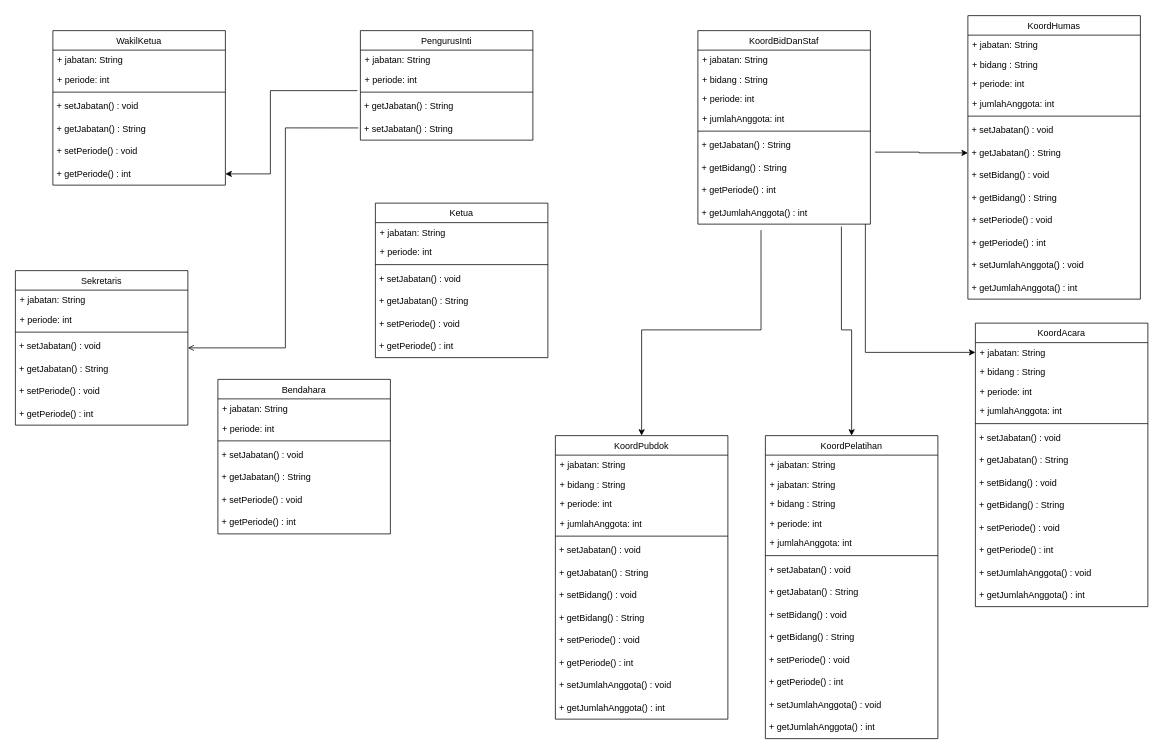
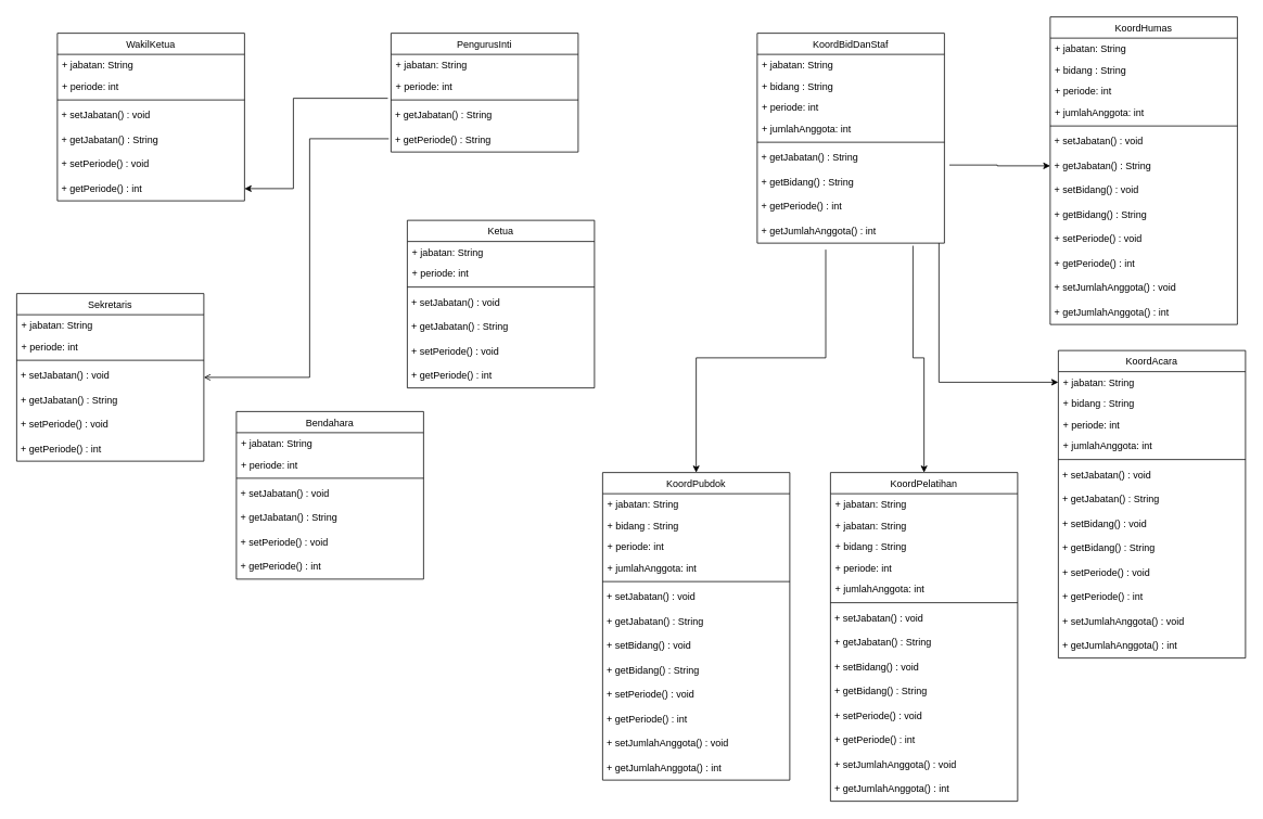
- <mxCell id="17" value="&amp;nbsp;+&amp;nbsp;setJabatan&lt;span style=&quot;background-color: initial;&quot;&gt;() : String&lt;/span&gt;" style="text;html=1;align=left;verticalAlign=middle;resizable=0;points=[];autosize=1;strokeColor=none;fillColor=none;" vertex="1" parent="12"><mxGeometry y="116" width="230" height="30" as="geometry" /></mxCell>
+ <mxCell id="17" value="&amp;nbsp;+&amp;nbsp;getPeriode&lt;span style=&quot;background-color: initial;&quot;&gt;() : String&lt;/span&gt;" style="text;html=1;align=left;verticalAlign=middle;resizable=0;points=[];autosize=1;strokeColor=none;fillColor=none;" vertex="1" parent="12"><mxGeometry y="116" width="230" height="30" as="geometry" /></mxCell>
